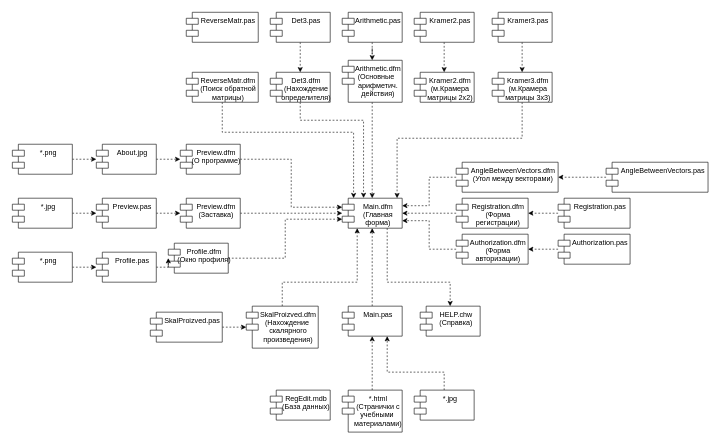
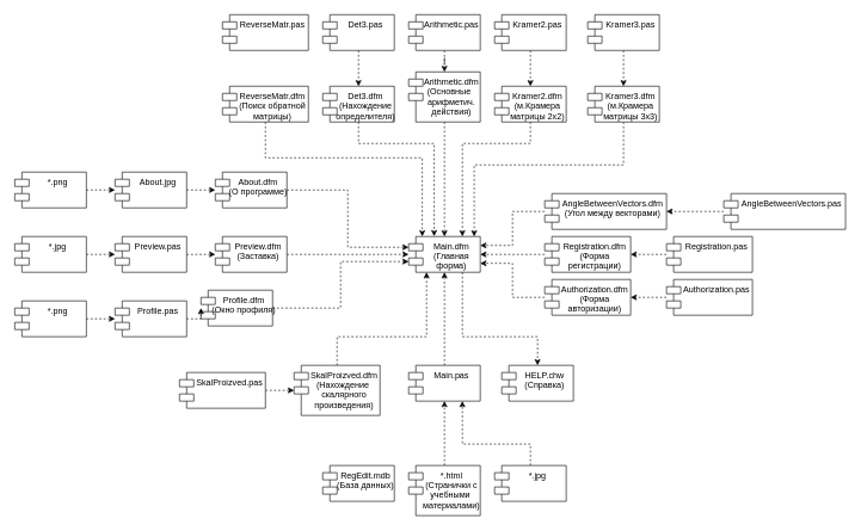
- <mxCell id="48" value="Preview.dfm&#10;(О программе)" style="shape=module;align=left;spacingLeft=20;align=center;verticalAlign=top;" vertex="1" parent="1"><mxGeometry x="300" y="240" width="100" height="50" as="geometry" /></mxCell>
+ <mxCell id="48" value="About.dfm&#10;(О программе)" style="shape=module;align=left;spacingLeft=20;align=center;verticalAlign=top;" vertex="1" parent="1"><mxGeometry x="300" y="240" width="100" height="50" as="geometry" /></mxCell>
+ <mxCell id="29" style="edgeStyle=orthogonalEdgeStyle;rounded=0;orthogonalLoop=1;jettySize=auto;html=1;dashed=1;entryX=0.75;entryY=0;entryDx=0;entryDy=0;" edge="1" parent="1" source="30" target="3"><mxGeometry relative="1" as="geometry"><mxPoint x="690" y="300" as="targetPoint" /><Array as="points"><mxPoint x="740" y="200" /><mxPoint x="645" y="200" /></Array></mxGeometry></mxCell>
